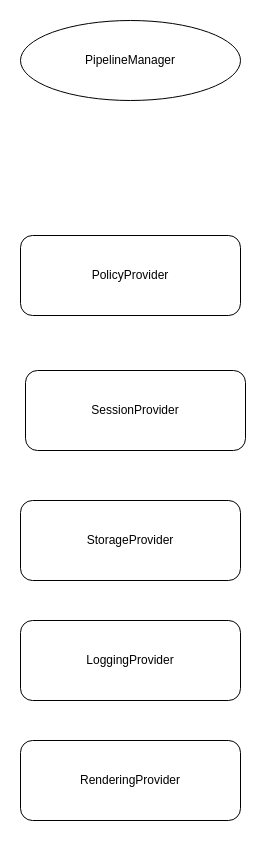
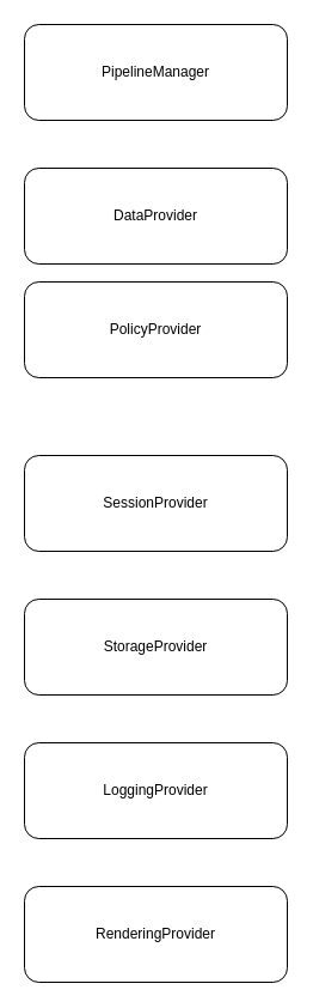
- <mxCell id="2" value="PipelineManager" style="ellipse;whiteSpace=wrap;html=1;" parent="1" vertex="1"><mxGeometry x="20" y="20" width="220" height="80" as="geometry" /></mxCell>
+ <mxCell id="2" value="PipelineManager" style="rounded=1;whiteSpace=wrap;html=1;" parent="1" vertex="1"><mxGeometry x="20" y="20" width="220" height="80" as="geometry" /></mxCell>
+ <mxCell id="8" value="DataProvider" style="rounded=1;whiteSpace=wrap;html=1;" parent="1" vertex="1"><mxGeometry x="20" y="140" width="220" height="80" as="geometry" /></mxCell>
- <mxCell id="3" value="SessionProvider" style="rounded=1;whiteSpace=wrap;html=1;" parent="1" vertex="1"><mxGeometry x="25" y="370" width="220" height="80" as="geometry" /></mxCell>
+ <mxCell id="3" value="SessionProvider" style="rounded=1;whiteSpace=wrap;html=1;" parent="1" vertex="1"><mxGeometry x="20" y="380" width="220" height="80" as="geometry" /></mxCell>
